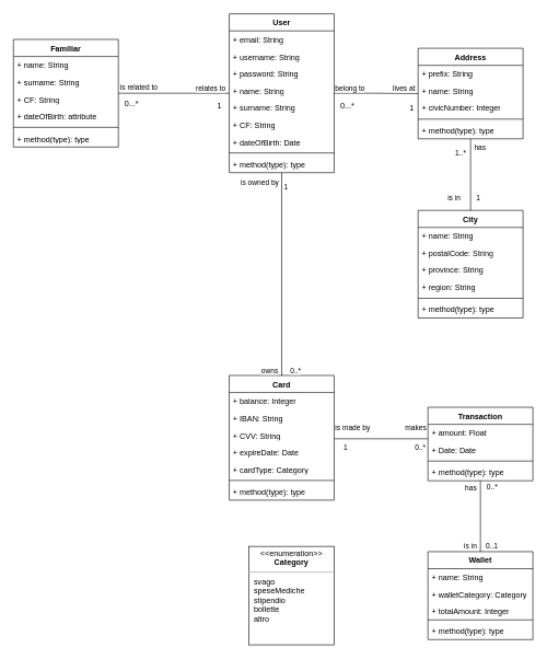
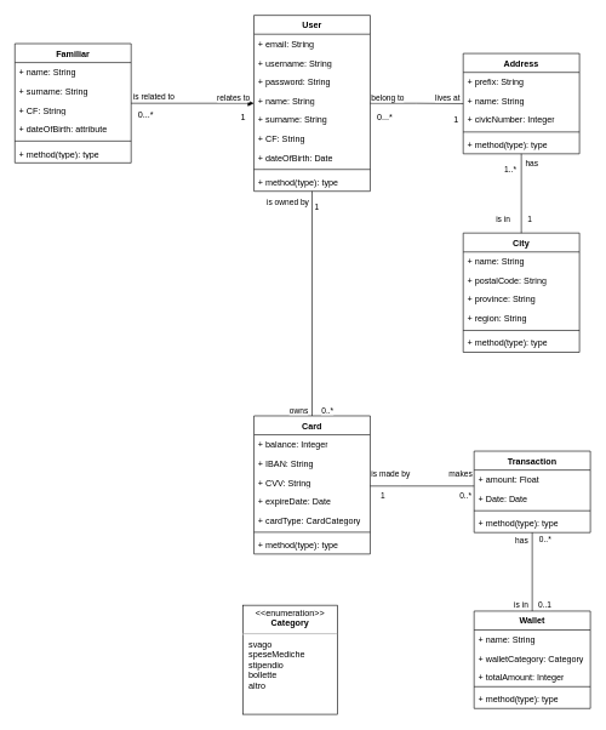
- <mxCell id="77" value="" style="endArrow=none;html=1;edgeStyle=orthogonalEdgeStyle;rounded=0;" parent="1" source="70" target="2" edge="1"><mxGeometry relative="1" as="geometry"><mxPoint x="32" y="222" as="sourcePoint" /><mxPoint x="192" y="222" as="targetPoint" /></mxGeometry></mxCell>
+ <mxCell id="77" value="" style="endArrow=block;html=1;edgeStyle=orthogonalEdgeStyle;rounded=0;" parent="1" source="70" target="2" edge="1"><mxGeometry relative="1" as="geometry"><mxPoint x="32" y="222" as="sourcePoint" /><mxPoint x="192" y="222" as="targetPoint" /></mxGeometry></mxCell>
- <mxCell id="17" value="+ cardType: Category" style="text;strokeColor=none;fillColor=none;align=left;verticalAlign=top;spacingLeft=4;spacingRight=4;overflow=hidden;rotatable=0;points=[[0,0.5],[1,0.5]];portConstraint=eastwest;whiteSpace=wrap;html=1;" parent="12" vertex="1"><mxGeometry y="130" width="160" height="26" as="geometry" /></mxCell>
+ <mxCell id="17" value="+ cardType: CardCategory" style="text;strokeColor=none;fillColor=none;align=left;verticalAlign=top;spacingLeft=4;spacingRight=4;overflow=hidden;rotatable=0;points=[[0,0.5],[1,0.5]];portConstraint=eastwest;whiteSpace=wrap;html=1;" parent="12" vertex="1"><mxGeometry y="130" width="160" height="26" as="geometry" /></mxCell>
- <mxCell id="39" value="&lt;p style=&quot;margin:0px;margin-top:4px;text-align:center;&quot;&gt;&amp;lt;&amp;lt;enumeration&amp;gt;&amp;gt;&lt;br&gt;&lt;b&gt;Category&lt;/b&gt;&lt;/p&gt;&lt;hr&gt;&lt;p style=&quot;margin:0px;margin-left:8px;text-align:left;&quot;&gt;svago&lt;br&gt;speseMediche&lt;/p&gt;&lt;p style=&quot;margin:0px;margin-left:8px;text-align:left;&quot;&gt;stipendio&lt;/p&gt;&lt;p style=&quot;margin:0px;margin-left:8px;text-align:left;&quot;&gt;bollette&lt;/p&gt;&lt;p style=&quot;margin:0px;margin-left:8px;text-align:left;&quot;&gt;altro&lt;/p&gt;" style="shape=rect;html=1;overflow=fill;whiteSpace=wrap;" parent="1" vertex="1"><mxGeometry x="379" y="832" width="130" height="150" as="geometry" /></mxCell>
+ <mxCell id="39" value="&lt;p style=&quot;margin:0px;margin-top:4px;text-align:center;&quot;&gt;&amp;lt;&amp;lt;enumeration&amp;gt;&amp;gt;&lt;br&gt;&lt;b&gt;Category&lt;/b&gt;&lt;/p&gt;&lt;hr&gt;&lt;p style=&quot;margin:0px;margin-left:8px;text-align:left;&quot;&gt;svago&lt;br&gt;speseMediche&lt;/p&gt;&lt;p style=&quot;margin:0px;margin-left:8px;text-align:left;&quot;&gt;stipendio&lt;/p&gt;&lt;p style=&quot;margin:0px;margin-left:8px;text-align:left;&quot;&gt;bollette&lt;/p&gt;&lt;p style=&quot;margin:0px;margin-left:8px;text-align:left;&quot;&gt;altro&lt;/p&gt;" style="shape=rect;html=1;overflow=fill;whiteSpace=wrap;" parent="1" vertex="1"><mxGeometry x="334" y="832" width="130" height="150" as="geometry" /></mxCell>
